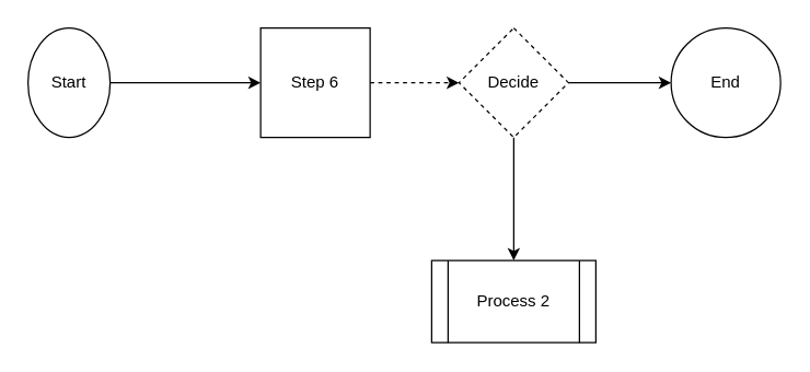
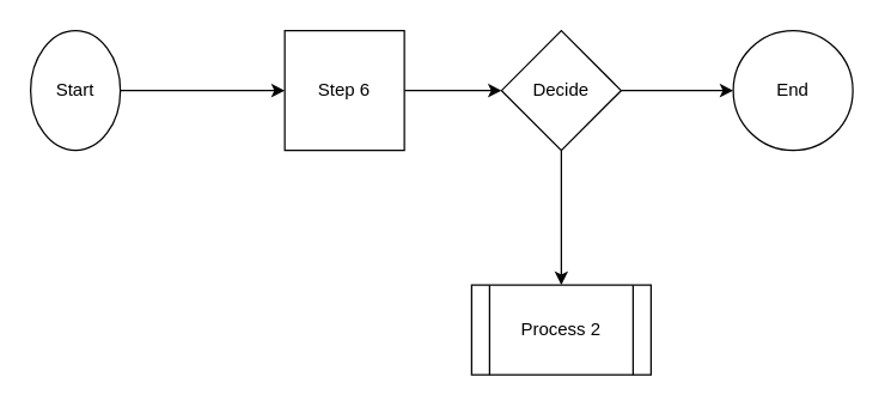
- <mxCell id="2" value="" style="edgeStyle=orthogonalEdgeStyle;rounded=0;orthogonalLoop=1;jettySize=auto;html=1;dashed=1;" edge="1" parent="1" source="3" target="7"><mxGeometry relative="1" as="geometry" /></mxCell>
+ <mxCell id="2" value="" style="edgeStyle=orthogonalEdgeStyle;rounded=0;orthogonalLoop=1;jettySize=auto;html=1;" edge="1" parent="1" source="3" target="7"><mxGeometry relative="1" as="geometry" /></mxCell>
- <mxCell id="7" value="Decide" style="rhombus;whiteSpace=wrap;html=1;dashed=1;" vertex="1" parent="1"><mxGeometry x="335" y="20" width="80" height="80" as="geometry" /></mxCell>
+ <mxCell id="7" value="Decide" style="rhombus;whiteSpace=wrap;html=1;" vertex="1" parent="1"><mxGeometry x="335" y="20" width="80" height="80" as="geometry" /></mxCell>
